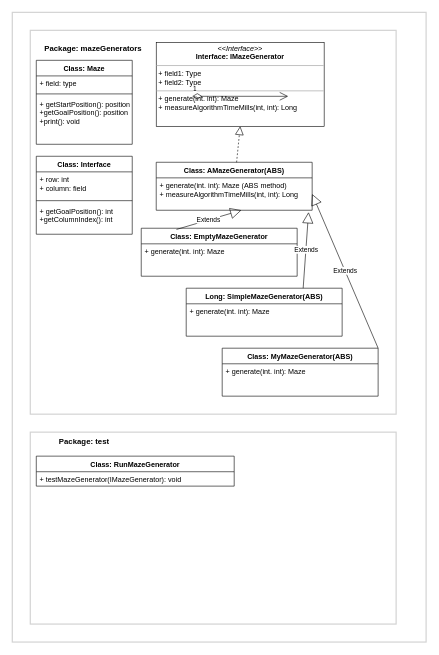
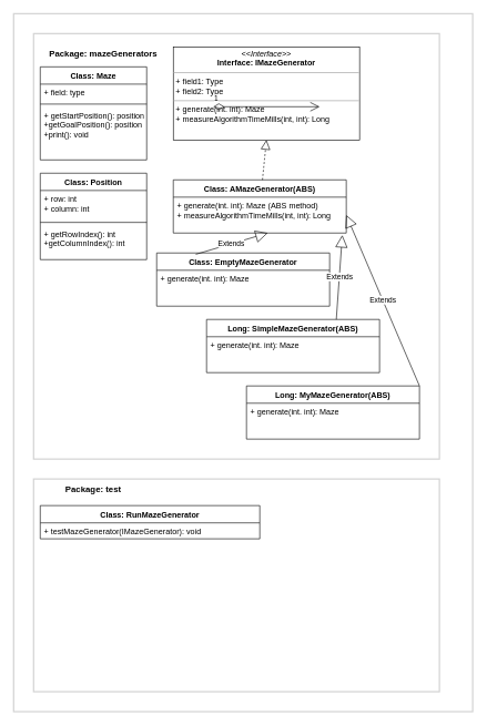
- <mxCell id="9" value="Class: Interface" style="swimlane;fontStyle=1;align=center;verticalAlign=top;childLayout=stackLayout;horizontal=1;startSize=26;horizontalStack=0;resizeParent=1;resizeParentMax=0;resizeLast=0;collapsible=1;marginBottom=0;" vertex="1" parent="1"><mxGeometry x="60" y="260" width="160" height="130" as="geometry" /></mxCell>
+ <mxCell id="9" value="Class: Position" style="swimlane;fontStyle=1;align=center;verticalAlign=top;childLayout=stackLayout;horizontal=1;startSize=26;horizontalStack=0;resizeParent=1;resizeParentMax=0;resizeLast=0;collapsible=1;marginBottom=0;" vertex="1" parent="1"><mxGeometry x="60" y="260" width="160" height="130" as="geometry" /></mxCell>
- <mxCell id="10" value="+ row: int&#10;+ column: field" style="text;strokeColor=none;fillColor=none;align=left;verticalAlign=top;spacingLeft=4;spacingRight=4;overflow=hidden;rotatable=0;points=[[0,0.5],[1,0.5]];portConstraint=eastwest;" vertex="1" parent="9"><mxGeometry y="26" width="160" height="44" as="geometry" /></mxCell>
+ <mxCell id="10" value="+ row: int&#10;+ column: int" style="text;strokeColor=none;fillColor=none;align=left;verticalAlign=top;spacingLeft=4;spacingRight=4;overflow=hidden;rotatable=0;points=[[0,0.5],[1,0.5]];portConstraint=eastwest;" vertex="1" parent="9"><mxGeometry y="26" width="160" height="44" as="geometry" /></mxCell>
- <mxCell id="12" value="+ getGoalPosition(): int&#10;+getColumnIndex(): int" style="text;strokeColor=none;fillColor=none;align=left;verticalAlign=top;spacingLeft=4;spacingRight=4;overflow=hidden;rotatable=0;points=[[0,0.5],[1,0.5]];portConstraint=eastwest;" vertex="1" parent="9"><mxGeometry y="78" width="160" height="52" as="geometry" /></mxCell>
+ <mxCell id="12" value="+ getRowIndex(): int&#10;+getColumnIndex(): int" style="text;strokeColor=none;fillColor=none;align=left;verticalAlign=top;spacingLeft=4;spacingRight=4;overflow=hidden;rotatable=0;points=[[0,0.5],[1,0.5]];portConstraint=eastwest;" vertex="1" parent="9"><mxGeometry y="78" width="160" height="52" as="geometry" /></mxCell>
- <mxCell id="20" value="Class: MyMazeGenerator(ABS)" style="swimlane;fontStyle=1;align=center;verticalAlign=top;childLayout=stackLayout;horizontal=1;startSize=26;horizontalStack=0;resizeParent=1;resizeParentMax=0;resizeLast=0;collapsible=1;marginBottom=0;" vertex="1" parent="1"><mxGeometry x="370" y="580" width="260" height="80" as="geometry" /></mxCell>
+ <mxCell id="20" value="Long: MyMazeGenerator(ABS)" style="swimlane;fontStyle=1;align=center;verticalAlign=top;childLayout=stackLayout;horizontal=1;startSize=26;horizontalStack=0;resizeParent=1;resizeParentMax=0;resizeLast=0;collapsible=1;marginBottom=0;" vertex="1" parent="1"><mxGeometry x="370" y="580" width="260" height="80" as="geometry" /></mxCell>
